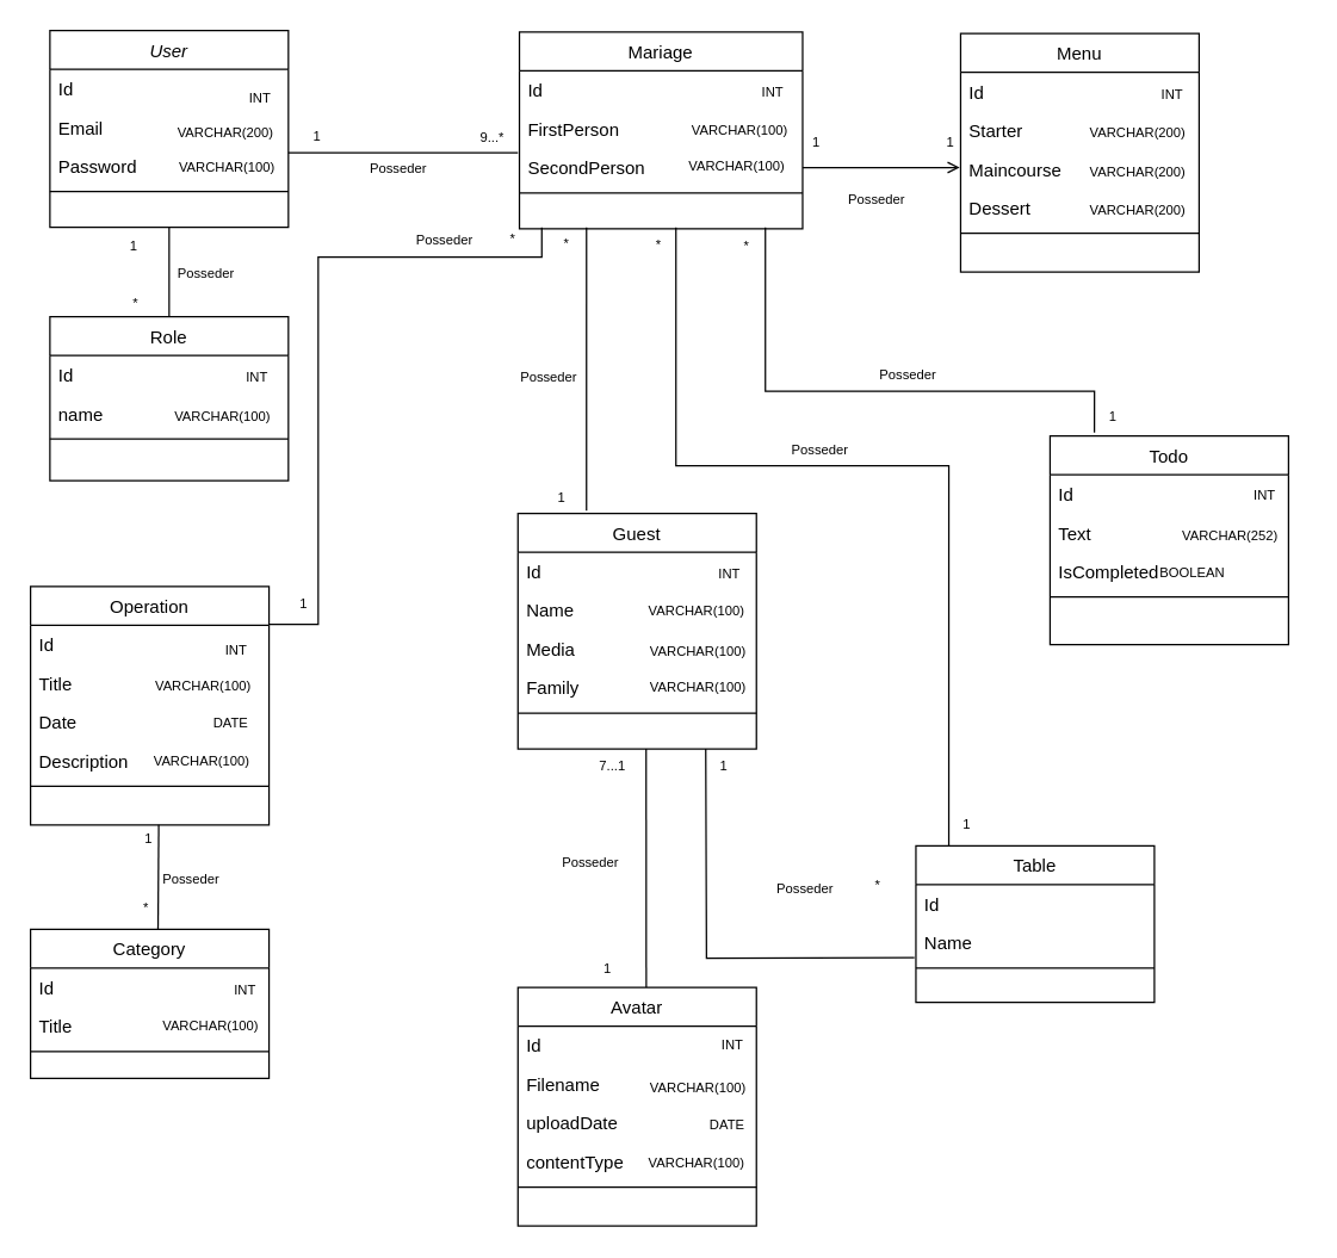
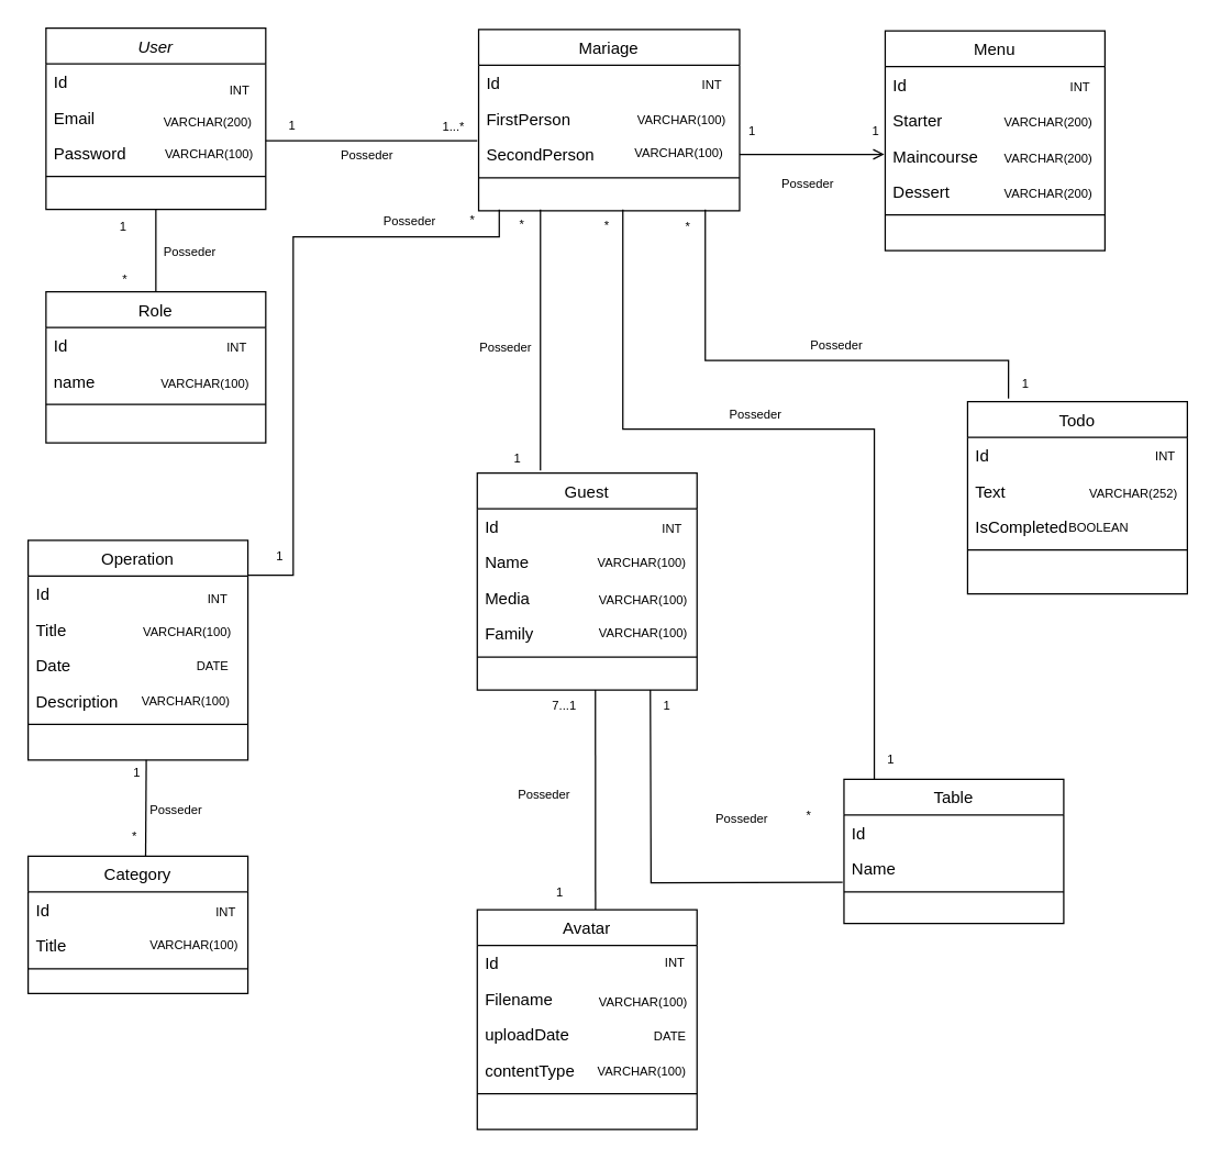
- <mxCell id="84" value="9...*" style="text;align=left;verticalAlign=top;spacingLeft=4;spacingRight=4;overflow=hidden;rotatable=0;points=[[0,0.5],[1,0.5]];portConstraint=eastwest;fontSize=9;" parent="1" vertex="1"><mxGeometry x="316" y="80" width="32" height="26" as="geometry" /></mxCell>
+ <mxCell id="84" value="1...*" style="text;align=left;verticalAlign=top;spacingLeft=4;spacingRight=4;overflow=hidden;rotatable=0;points=[[0,0.5],[1,0.5]];portConstraint=eastwest;fontSize=9;" parent="1" vertex="1"><mxGeometry x="316" y="80" width="32" height="26" as="geometry" /></mxCell>
